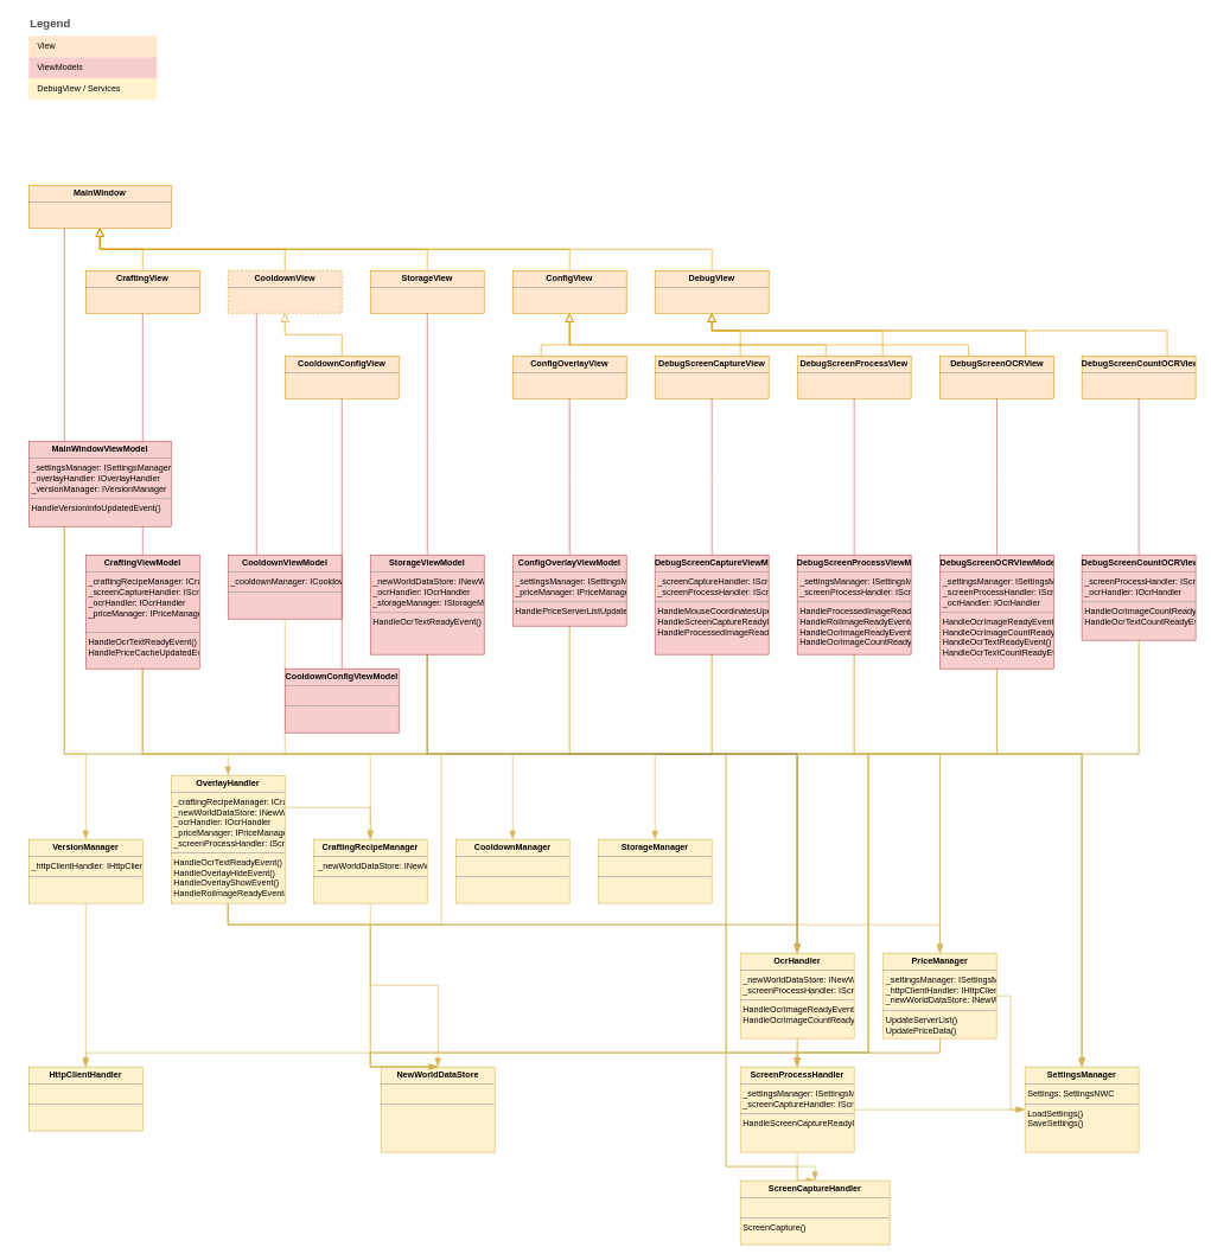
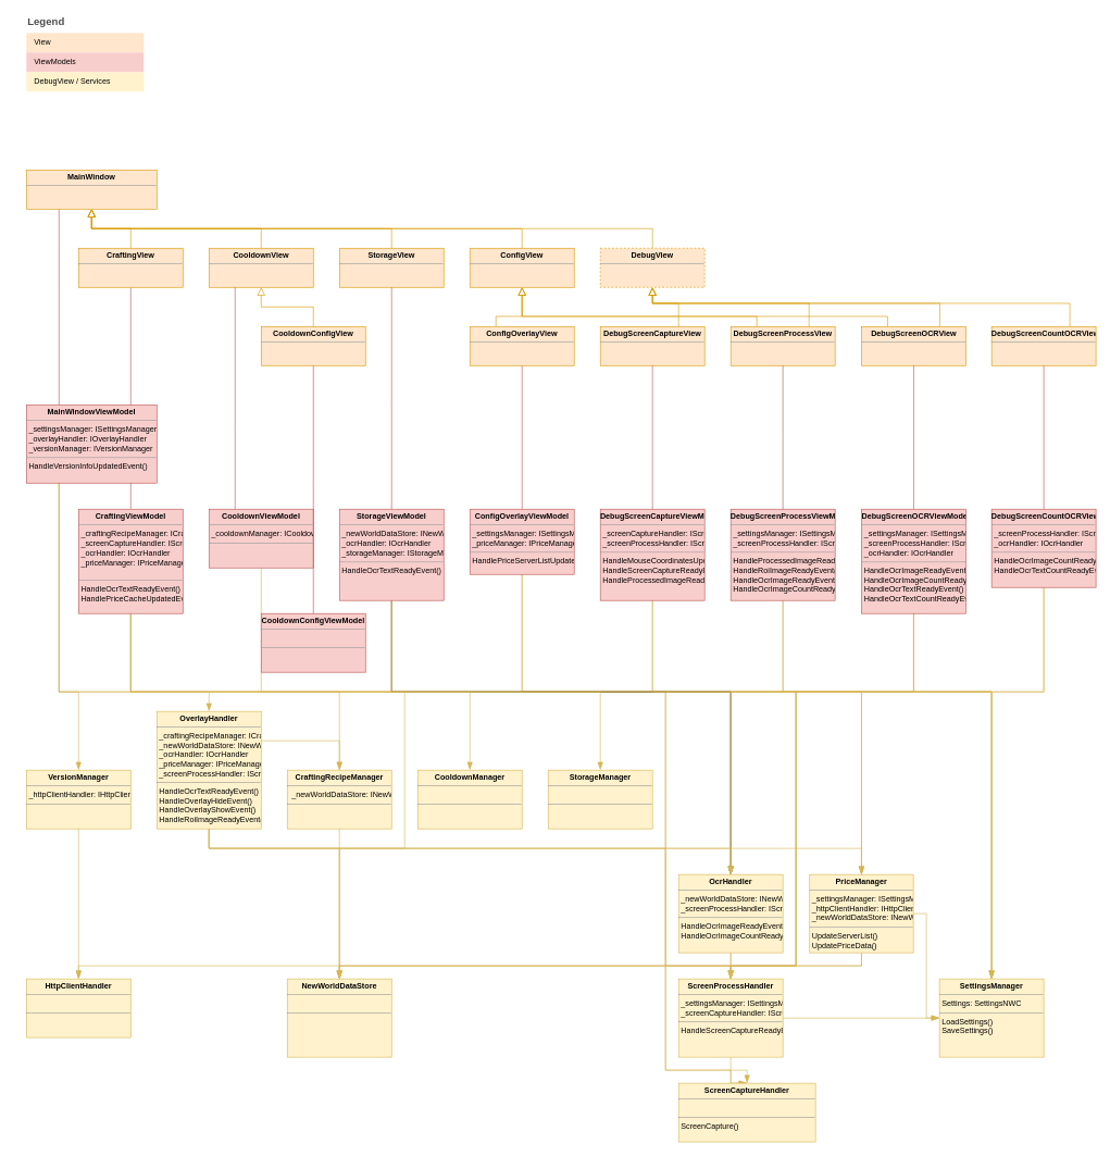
- <mxCell id="17" value="&lt;p style=&quot;margin:0px;margin-top:4px;text-align:center;&quot;&gt;&lt;b&gt;CooldownView&lt;/b&gt;&lt;/p&gt;&lt;hr size=&quot;1&quot;&gt;&lt;div style=&quot;height:2px;&quot;&gt;&lt;/div&gt;" style="verticalAlign=top;align=left;overflow=fill;fontSize=12;fontFamily=Helvetica;html=1;fillColor=#ffe6cc;strokeColor=#d79b00;dashed=1;" parent="1" vertex="1"><mxGeometry x="320" y="380" width="160" height="60" as="geometry" /></mxCell>
+ <mxCell id="17" value="&lt;p style=&quot;margin:0px;margin-top:4px;text-align:center;&quot;&gt;&lt;b&gt;CooldownView&lt;/b&gt;&lt;/p&gt;&lt;hr size=&quot;1&quot;&gt;&lt;div style=&quot;height:2px;&quot;&gt;&lt;/div&gt;" style="verticalAlign=top;align=left;overflow=fill;fontSize=12;fontFamily=Helvetica;html=1;fillColor=#ffe6cc;strokeColor=#d79b00;" parent="1" vertex="1"><mxGeometry x="320" y="380" width="160" height="60" as="geometry" /></mxCell>
- <mxCell id="20" value="&lt;p style=&quot;margin:0px;margin-top:4px;text-align:center;&quot;&gt;&lt;b&gt;DebugView&lt;/b&gt;&lt;/p&gt;&lt;hr size=&quot;1&quot;&gt;&lt;div style=&quot;height:2px;&quot;&gt;&lt;/div&gt;" style="verticalAlign=top;align=left;overflow=fill;fontSize=12;fontFamily=Helvetica;html=1;fillColor=#ffe6cc;strokeColor=#d79b00;" parent="1" vertex="1"><mxGeometry x="920" y="380" width="160" height="60" as="geometry" /></mxCell>
+ <mxCell id="20" value="&lt;p style=&quot;margin:0px;margin-top:4px;text-align:center;&quot;&gt;&lt;b&gt;DebugView&lt;/b&gt;&lt;/p&gt;&lt;hr size=&quot;1&quot;&gt;&lt;div style=&quot;height:2px;&quot;&gt;&lt;/div&gt;" style="verticalAlign=top;align=left;overflow=fill;fontSize=12;fontFamily=Helvetica;html=1;fillColor=#ffe6cc;strokeColor=#d79b00;dashed=1;" parent="1" vertex="1"><mxGeometry x="920" y="380" width="160" height="60" as="geometry" /></mxCell>
- <mxCell id="80" value="&lt;p style=&quot;margin:0px;margin-top:4px;text-align:center;&quot;&gt;&lt;b&gt;NewWorldDataStore&lt;/b&gt;&lt;/p&gt;&lt;hr size=&quot;1&quot;&gt;&lt;p style=&quot;margin:0px;margin-left:4px;&quot;&gt;&amp;nbsp;&lt;/p&gt;&lt;hr size=&quot;1&quot;&gt;&lt;p style=&quot;margin:0px;margin-left:4px;&quot;&gt;&amp;nbsp;&lt;/p&gt;" style="verticalAlign=top;align=left;overflow=fill;fontSize=12;fontFamily=Helvetica;html=1;fillColor=#fff2cc;strokeColor=#d6b656;" parent="1" vertex="1"><mxGeometry x="535" y="1500" width="160" height="120" as="geometry" /></mxCell>
+ <mxCell id="80" value="&lt;p style=&quot;margin:0px;margin-top:4px;text-align:center;&quot;&gt;&lt;b&gt;NewWorldDataStore&lt;/b&gt;&lt;/p&gt;&lt;hr size=&quot;1&quot;&gt;&lt;p style=&quot;margin:0px;margin-left:4px;&quot;&gt;&amp;nbsp;&lt;/p&gt;&lt;hr size=&quot;1&quot;&gt;&lt;p style=&quot;margin:0px;margin-left:4px;&quot;&gt;&amp;nbsp;&lt;/p&gt;" style="verticalAlign=top;align=left;overflow=fill;fontSize=12;fontFamily=Helvetica;html=1;fillColor=#fff2cc;strokeColor=#d6b656;" parent="1" vertex="1"><mxGeometry x="440" y="1500" width="160" height="120" as="geometry" /></mxCell>
